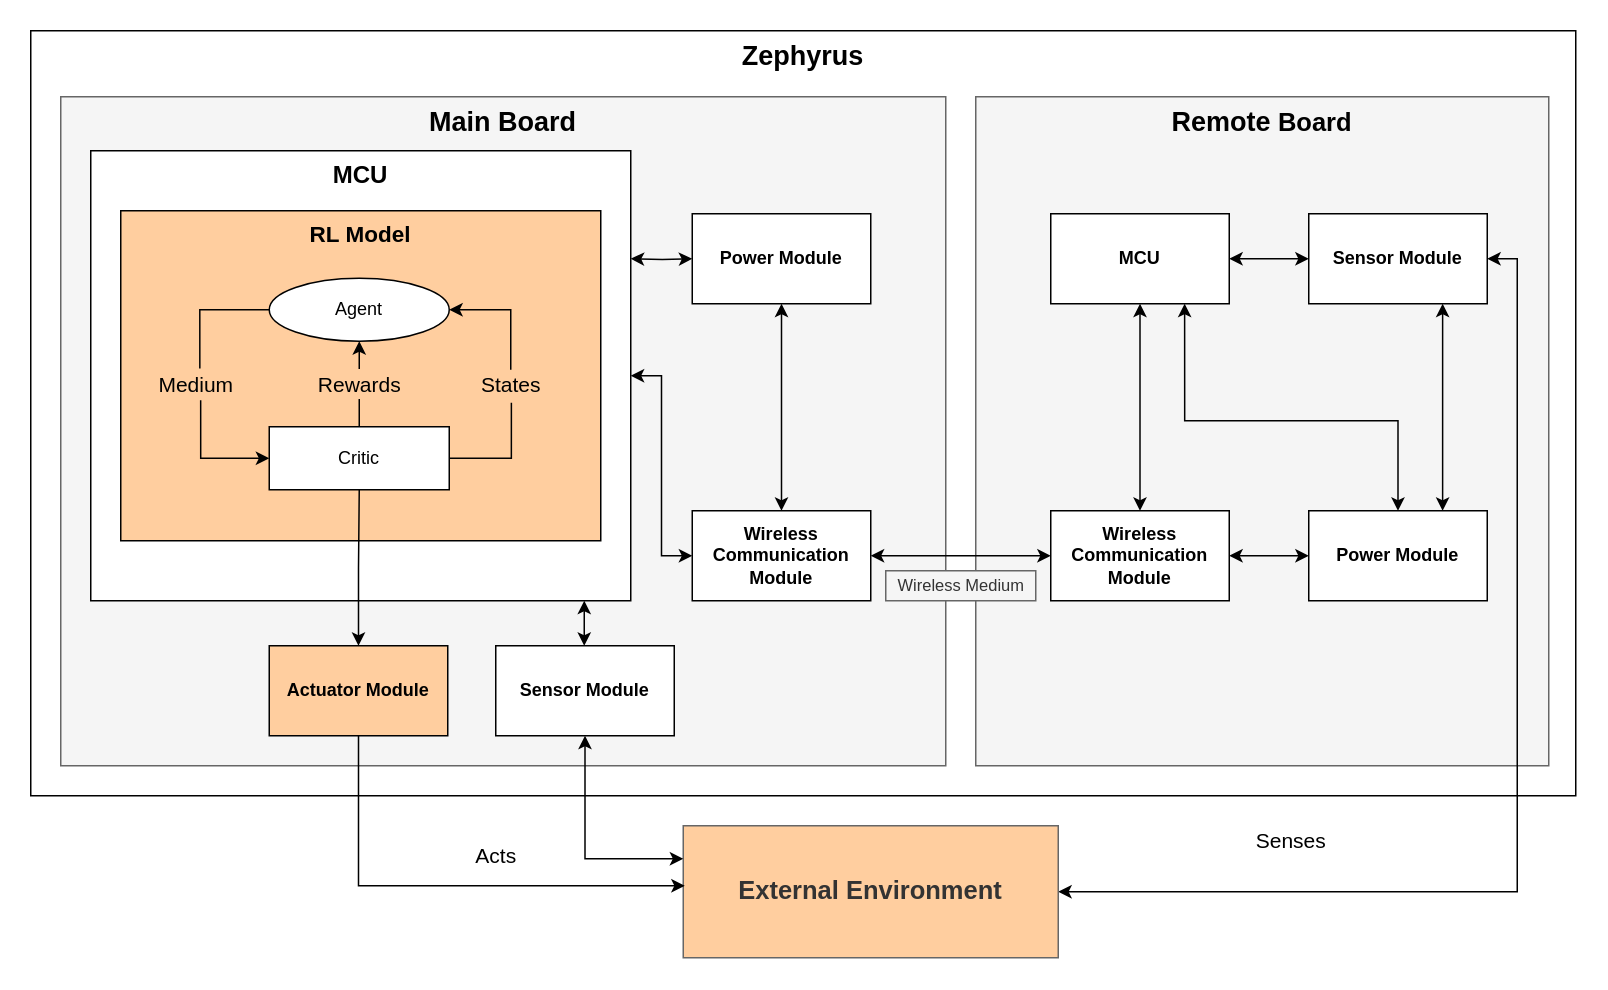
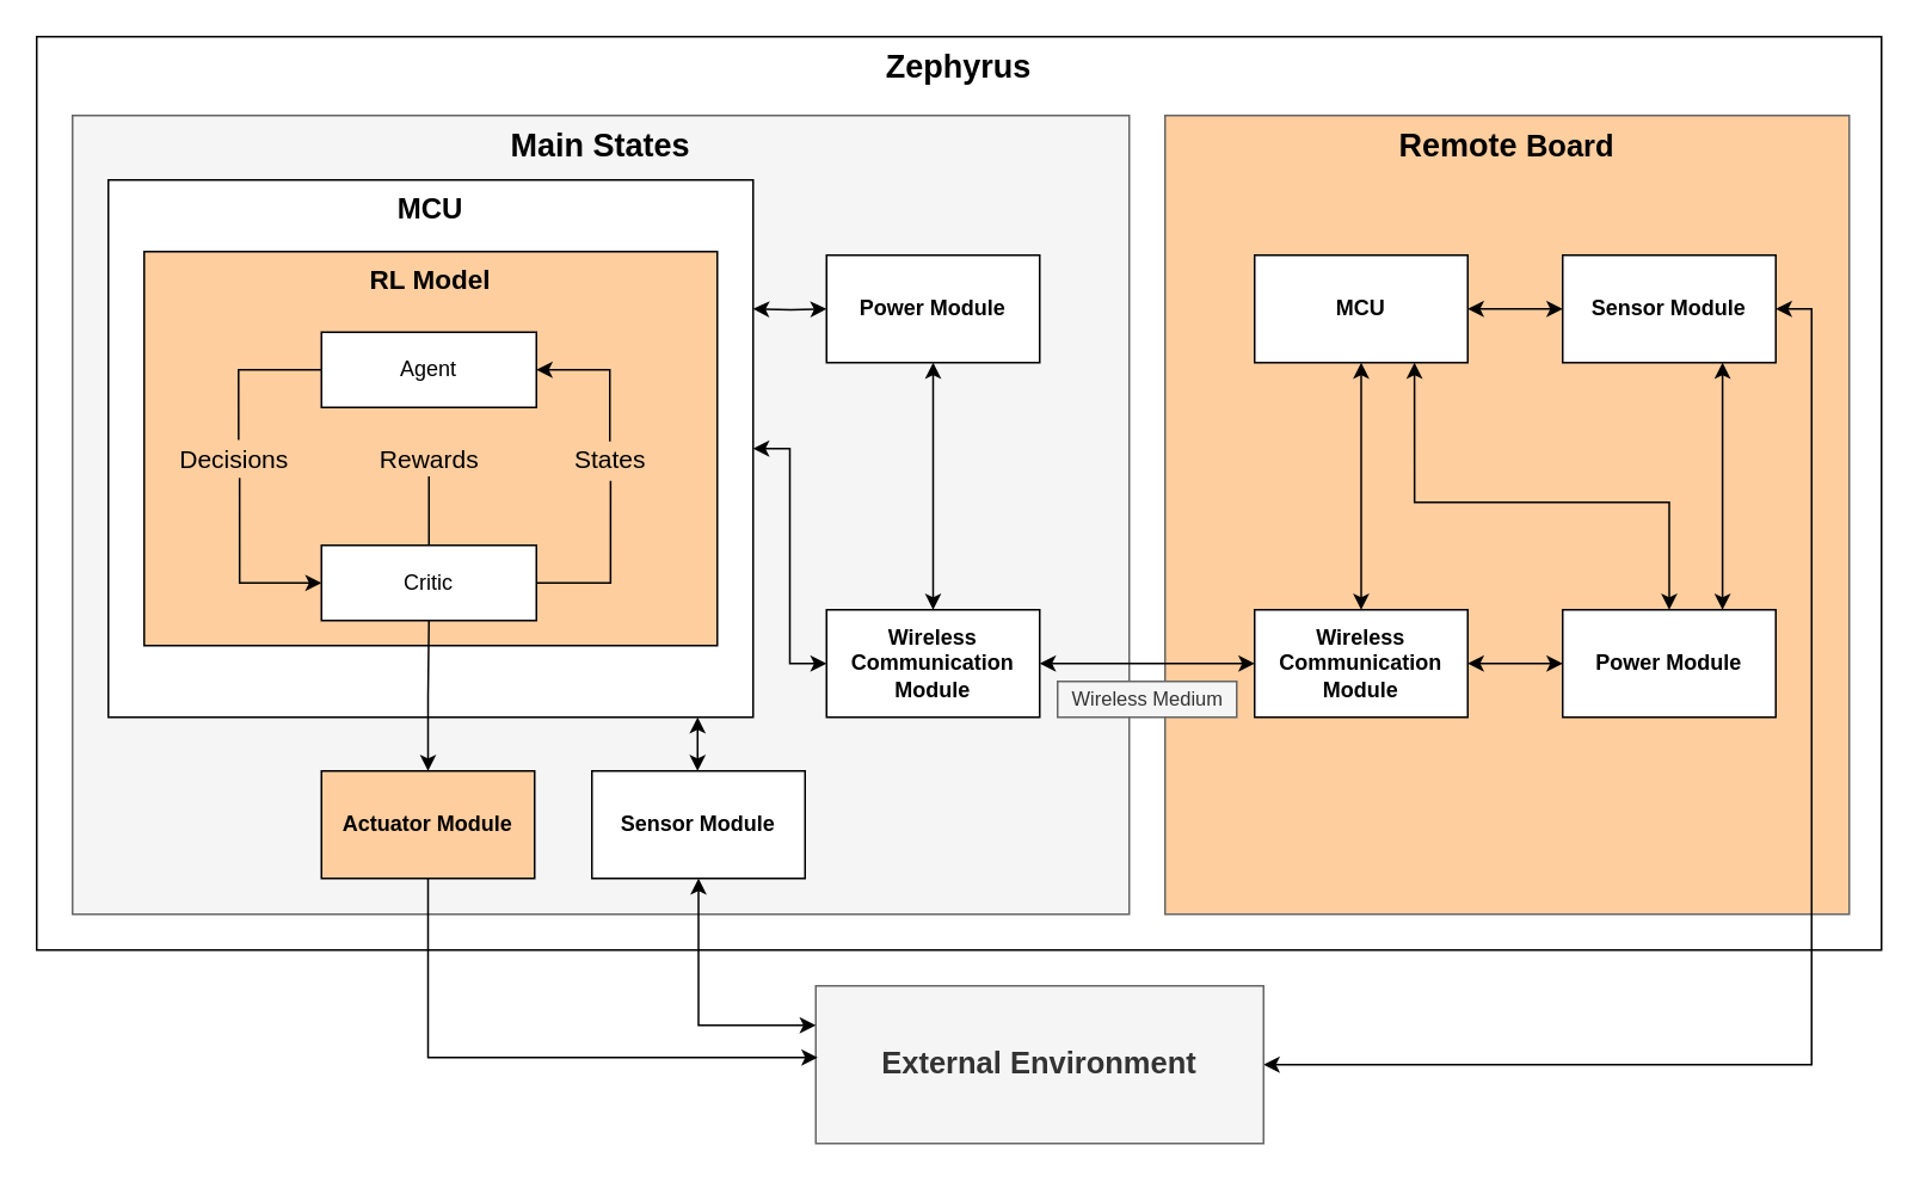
- <mxCell id="4" value="&lt;font color=&quot;#000000&quot;&gt;&lt;span style=&quot;font-size: 18px&quot;&gt;&lt;b&gt;Main Board&lt;/b&gt;&lt;/span&gt;&lt;/font&gt;" style="rounded=0;whiteSpace=wrap;html=1;fillColor=#f5f5f5;strokeColor=#666666;verticalAlign=top;fontColor=#333333;" parent="1" vertex="1"><mxGeometry x="40" y="64" width="590" height="446" as="geometry" /></mxCell>
+ <mxCell id="4" value="&lt;font color=&quot;#000000&quot;&gt;&lt;span style=&quot;font-size: 18px&quot;&gt;&lt;b&gt;Main States&lt;/b&gt;&lt;/span&gt;&lt;/font&gt;" style="rounded=0;whiteSpace=wrap;html=1;fillColor=#f5f5f5;strokeColor=#666666;verticalAlign=top;fontColor=#333333;" parent="1" vertex="1"><mxGeometry x="40" y="64" width="590" height="446" as="geometry" /></mxCell>
- <mxCell id="16" value="Agent" style="ellipse;whiteSpace=wrap;html=1;" parent="1" vertex="1"><mxGeometry x="179" y="185" width="120" height="42" as="geometry" /></mxCell>
+ <mxCell id="16" value="Agent" style="rounded=0;whiteSpace=wrap;html=1;" parent="1" vertex="1"><mxGeometry x="179" y="185" width="120" height="42" as="geometry" /></mxCell>
- <mxCell id="12" style="edgeStyle=orthogonalEdgeStyle;rounded=0;orthogonalLoop=1;jettySize=auto;html=1;exitX=0.5;exitY=0;exitDx=0;exitDy=0;entryX=0.5;entryY=1;entryDx=0;entryDy=0;startArrow=none;startFill=0;" parent="1" source="20" target="16" edge="1"><mxGeometry relative="1" as="geometry" /></mxCell>
- <mxCell id="22" value="&lt;font style=&quot;font-size: 14px&quot;&gt;Medium&lt;/font&gt;" style="text;html=1;align=center;verticalAlign=middle;resizable=0;points=[];;autosize=1;direction=east;" parent="1" vertex="1"><mxGeometry x="90" y="246" width="80" height="20" as="geometry" /></mxCell>
+ <mxCell id="22" value="&lt;font style=&quot;font-size: 14px&quot;&gt;Decisions&lt;/font&gt;" style="text;html=1;align=center;verticalAlign=middle;resizable=0;points=[];;autosize=1;direction=east;" parent="1" vertex="1"><mxGeometry x="90" y="246" width="80" height="20" as="geometry" /></mxCell>
- <mxCell id="3" value="&lt;b style=&quot;color: rgb(0 , 0 , 0) ; font-size: 18px ; white-space: normal&quot;&gt;Remote&amp;nbsp;&lt;/b&gt;&lt;b style=&quot;color: rgb(0 , 0 , 0) ; white-space: normal ; font-size: 17px&quot;&gt;Board&lt;/b&gt;" style="rounded=0;whiteSpace=wrap;html=1;fillColor=#f5f5f5;strokeColor=#666666;fontColor=#333333;verticalAlign=top;" parent="1" vertex="1"><mxGeometry x="650" y="64" width="382" height="446" as="geometry" /></mxCell>
+ <mxCell id="3" value="&lt;b style=&quot;color: rgb(0 , 0 , 0) ; font-size: 18px ; white-space: normal&quot;&gt;Remote&amp;nbsp;&lt;/b&gt;&lt;b style=&quot;color: rgb(0 , 0 , 0) ; white-space: normal ; font-size: 17px&quot;&gt;Board&lt;/b&gt;" style="rounded=0;whiteSpace=wrap;html=1;fillColor=#ffce9f;strokeColor=#666666;fontColor=#333333;verticalAlign=top;" parent="1" vertex="1"><mxGeometry x="650" y="64" width="382" height="446" as="geometry" /></mxCell>
- <mxCell id="14" value="Critic" style="rounded=0;whiteSpace=wrap;html=1;" parent="1" vertex="1"><mxGeometry x="179" y="284" width="120" height="42" as="geometry" /></mxCell>
+ <mxCell id="14" value="Critic" style="rounded=0;whiteSpace=wrap;html=1;" parent="1" vertex="1"><mxGeometry x="179" y="304" width="120" height="42" as="geometry" /></mxCell>
- <mxCell id="11" value="&lt;font style=&quot;font-size: 14px&quot;&gt;Senses&lt;/font&gt;" style="text;html=1;align=center;verticalAlign=middle;resizable=0;points=[];;autosize=1;" parent="1" vertex="1"><mxGeometry x="830" y="550" width="60" height="20" as="geometry" /></mxCell>
- <mxCell id="17" value="&lt;font style=&quot;font-size: 14px&quot;&gt;Acts&lt;br&gt;&lt;/font&gt;" style="text;html=1;align=center;verticalAlign=middle;resizable=0;points=[];;autosize=1;" parent="1" vertex="1"><mxGeometry x="310" y="560" width="40" height="20" as="geometry" /></mxCell>
- <mxCell id="10" value="&lt;span style=&quot;font-size: 17px&quot;&gt;&lt;b&gt;External Environment&lt;/b&gt;&lt;/span&gt;" style="rounded=0;whiteSpace=wrap;html=1;fillColor=#ffce9f;strokeColor=#666666;fontColor=#333333;" parent="1" vertex="1"><mxGeometry x="455" y="550" width="250" height="88" as="geometry" /></mxCell>
+ <mxCell id="10" value="&lt;span style=&quot;font-size: 17px&quot;&gt;&lt;b&gt;External Environment&lt;/b&gt;&lt;/span&gt;" style="rounded=0;whiteSpace=wrap;html=1;fillColor=#f5f5f5;strokeColor=#666666;fontColor=#333333;" parent="1" vertex="1"><mxGeometry x="455" y="550" width="250" height="88" as="geometry" /></mxCell>
